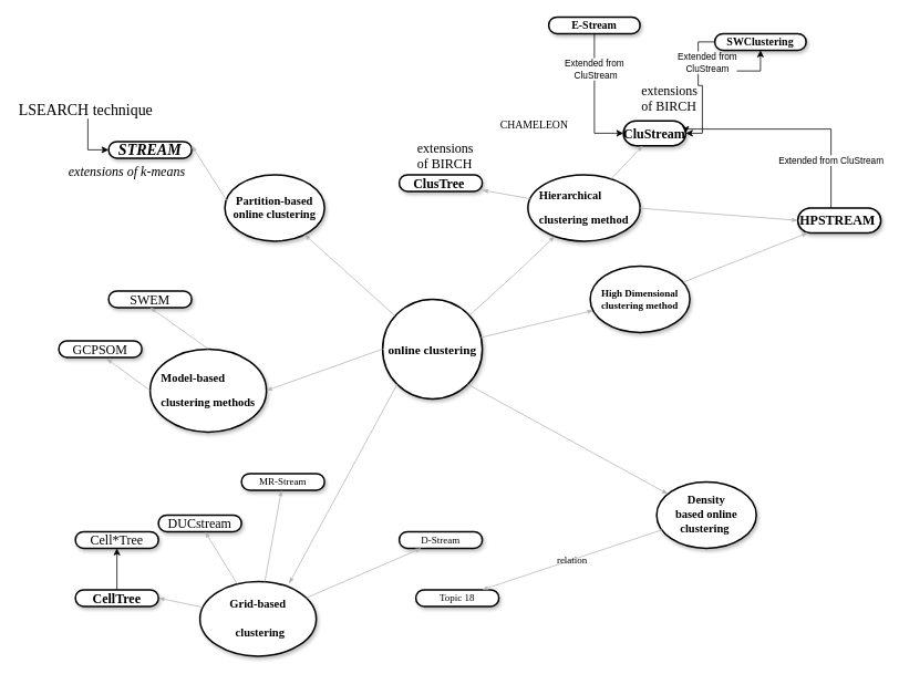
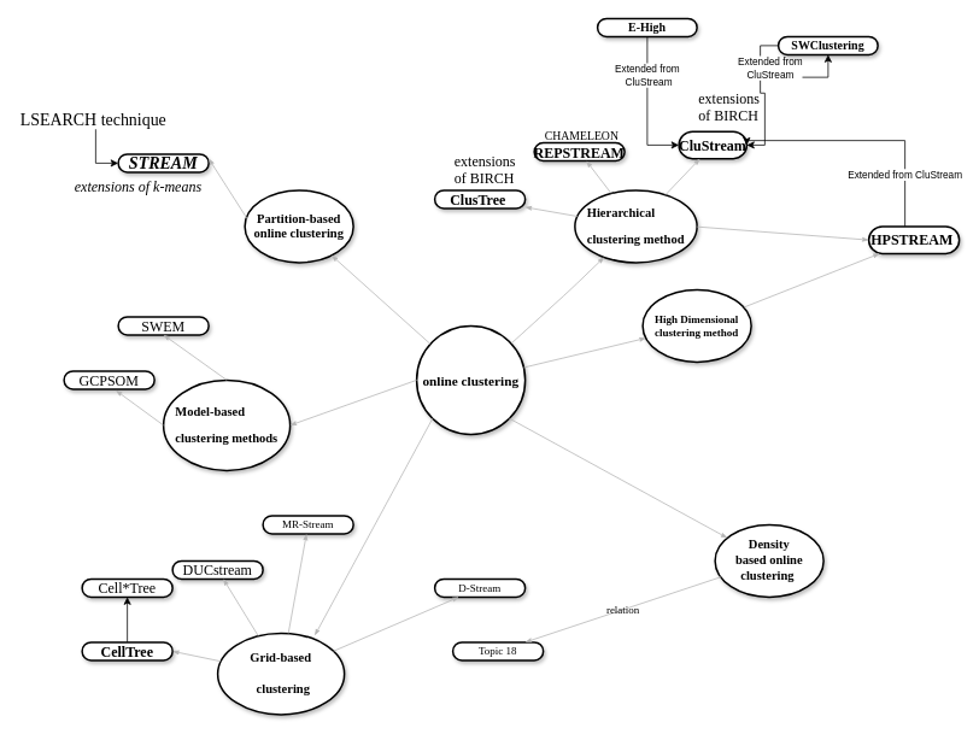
- <mxCell id="43" value="&lt;p class=&quot;MsoNormal&quot;&gt;&lt;span style=&quot;font-family: &amp;#34;cmr10&amp;#34; ; font-size: 13.284px ; text-align: left&quot;&gt;&lt;b&gt;E-Stream&lt;/b&gt;&lt;/span&gt;&lt;br&gt;&lt;/p&gt;" style="whiteSpace=wrap;html=1;rounded=1;shadow=1;comic=0;labelBackgroundColor=none;strokeWidth=2;fontFamily=Verdana;fontSize=12;align=center;arcSize=50;" vertex="1" parent="1"><mxGeometry x="660" y="20" width="110" height="20" as="geometry" /></mxCell>
+ <mxCell id="43" value="&lt;p class=&quot;MsoNormal&quot;&gt;&lt;span style=&quot;font-family: &amp;#34;cmr10&amp;#34; ; font-size: 13.284px ; text-align: left&quot;&gt;&lt;b&gt;E-High&lt;/b&gt;&lt;/span&gt;&lt;br&gt;&lt;/p&gt;" style="whiteSpace=wrap;html=1;rounded=1;shadow=1;comic=0;labelBackgroundColor=none;strokeWidth=2;fontFamily=Verdana;fontSize=12;align=center;arcSize=50;" vertex="1" parent="1"><mxGeometry x="660" y="20" width="110" height="20" as="geometry" /></mxCell>
+ <mxCell id="9" value="&lt;p class=&quot;MsoNormal&quot;&gt;&lt;span style=&quot;font-family: &amp;#34;calibri&amp;#34; ; font-size: 12.0pt&quot;&gt;&lt;b&gt;REPSTREAM&lt;/b&gt;&lt;/span&gt;&lt;/p&gt;" style="whiteSpace=wrap;html=1;rounded=1;shadow=1;comic=0;labelBackgroundColor=none;strokeWidth=2;fontFamily=Verdana;fontSize=12;align=center;arcSize=50;" parent="1" vertex="1"><mxGeometry x="590" y="157.5" width="100" height="20" as="geometry" /></mxCell>
+ <mxCell id="16" value="" style="edgeStyle=none;rounded=1;html=1;labelBackgroundColor=none;startArrow=none;startFill=0;startSize=5;endArrow=classicThin;endFill=1;endSize=5;jettySize=auto;orthogonalLoop=1;strokeColor=#B3B3B3;strokeWidth=1;fontFamily=Verdana;fontSize=12" parent="1" source="3" target="9" edge="1"><mxGeometry relative="1" as="geometry" /></mxCell>
